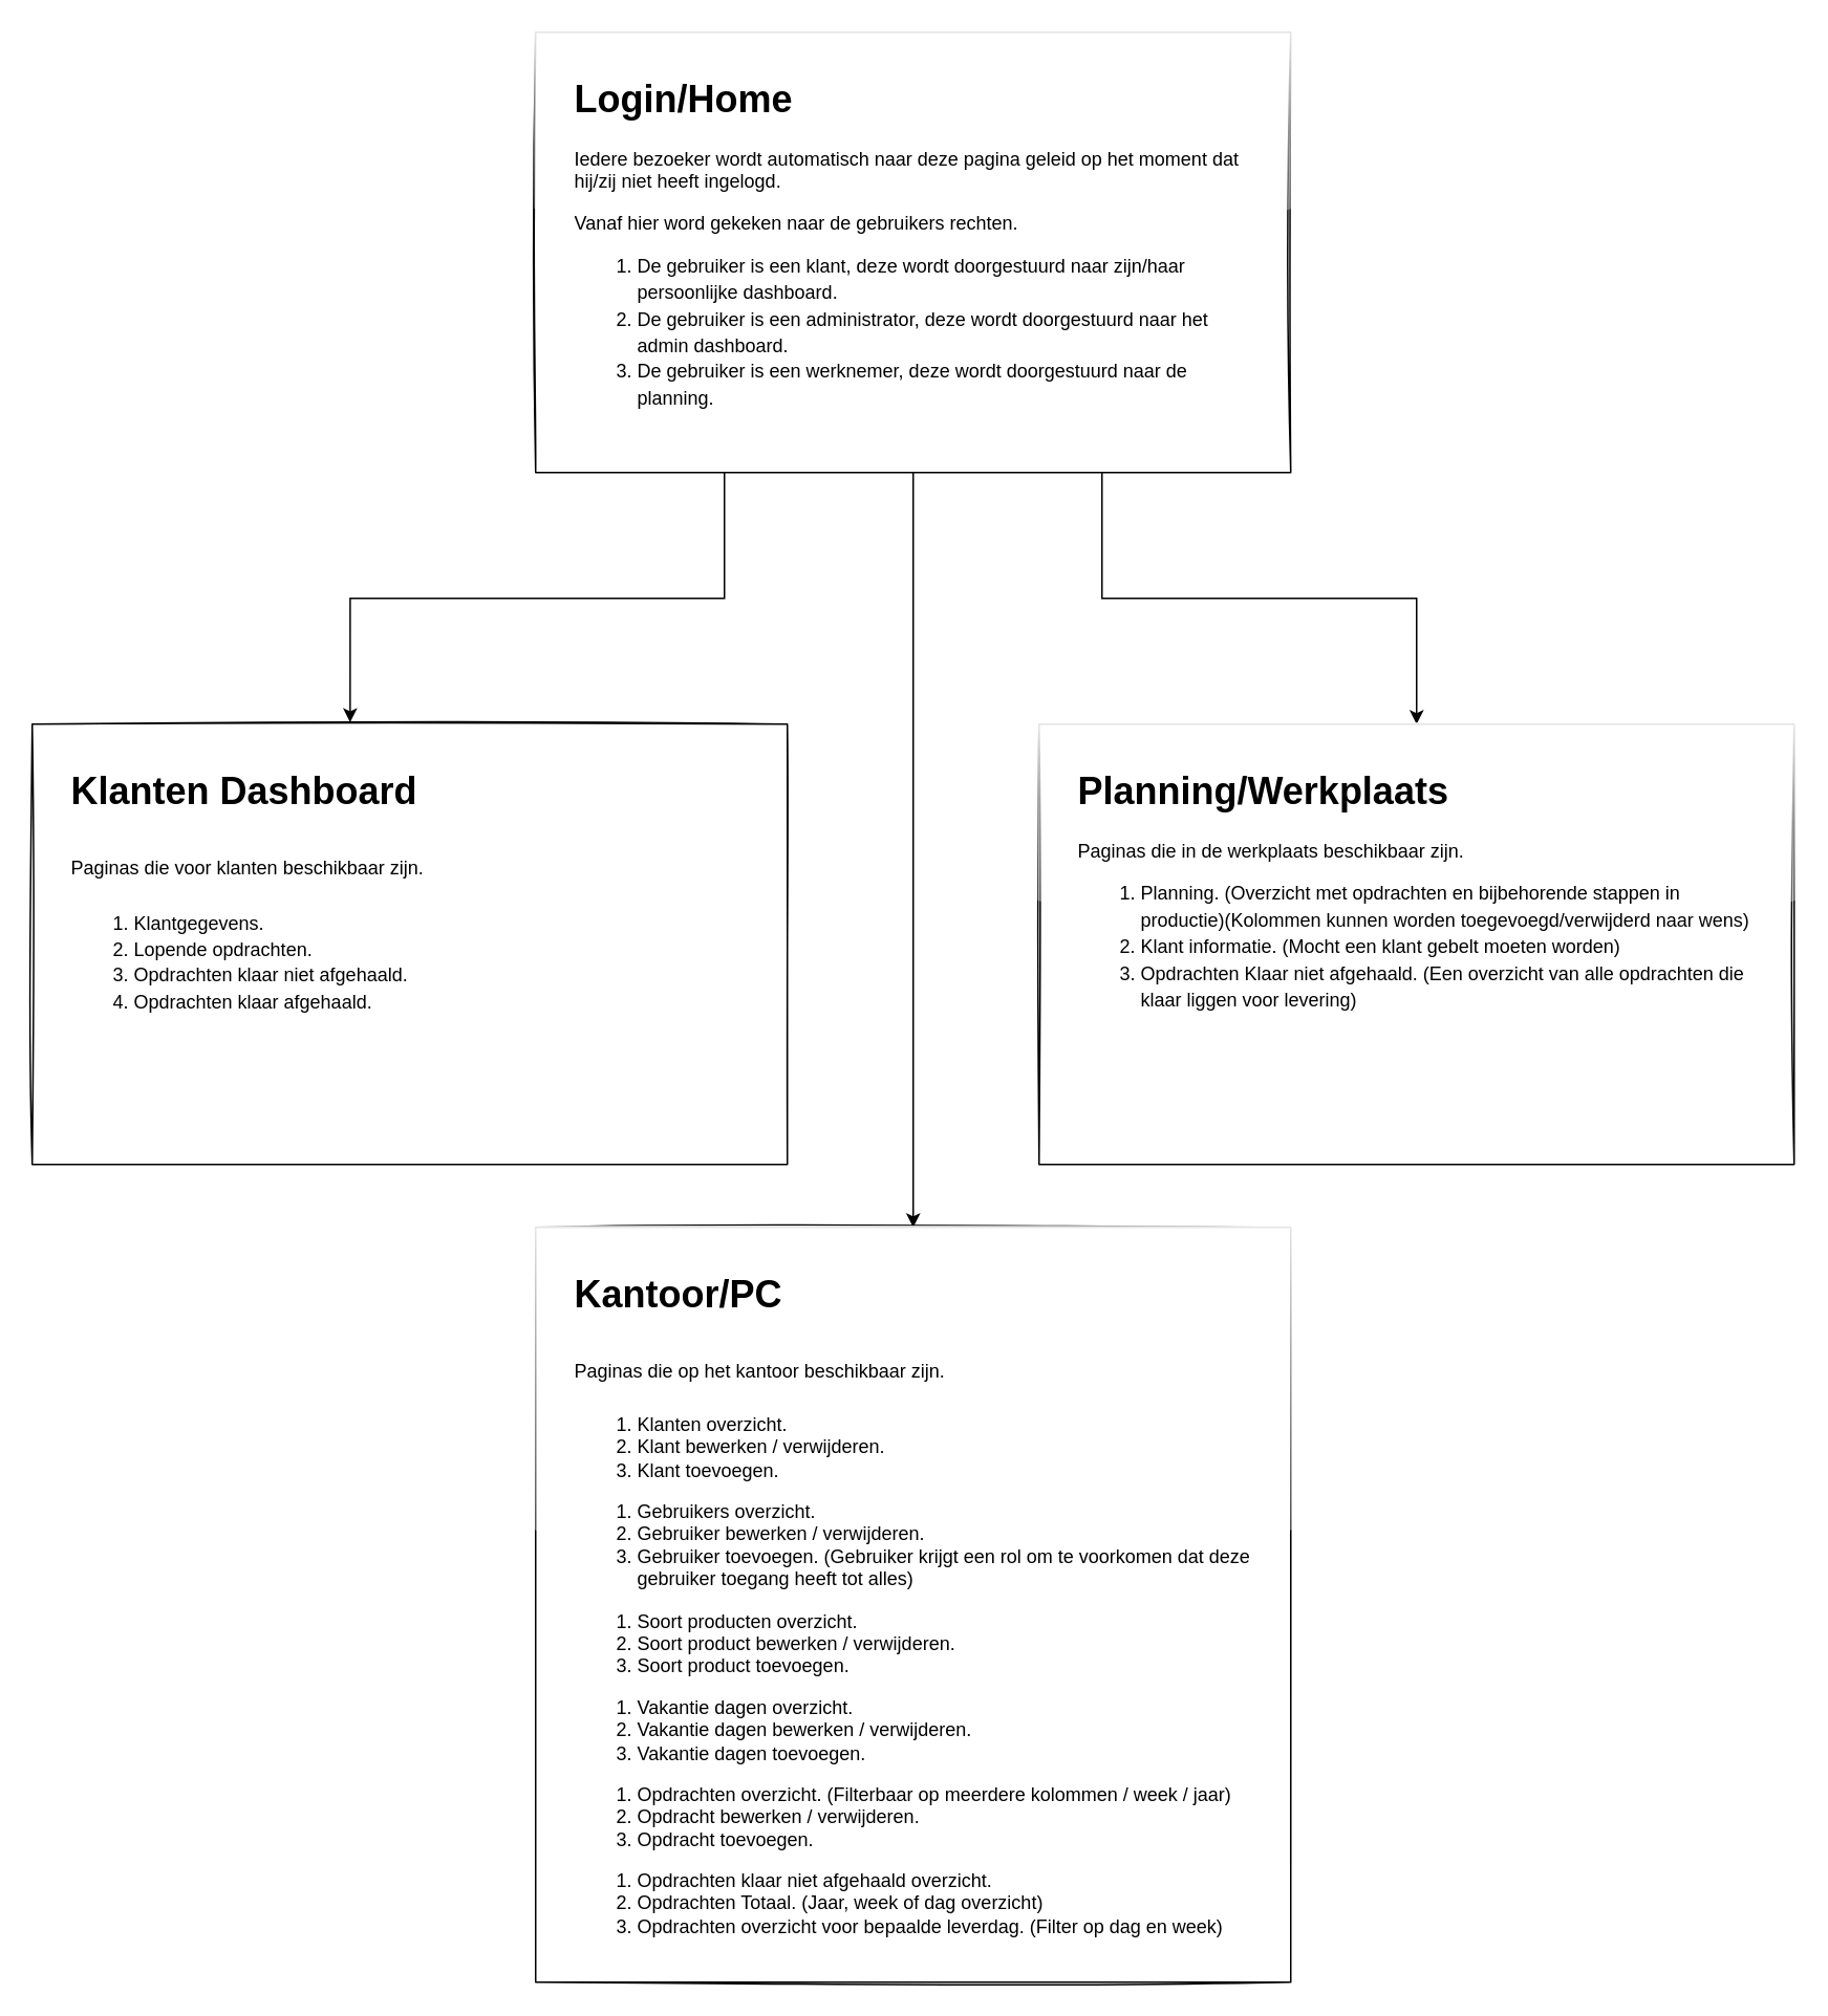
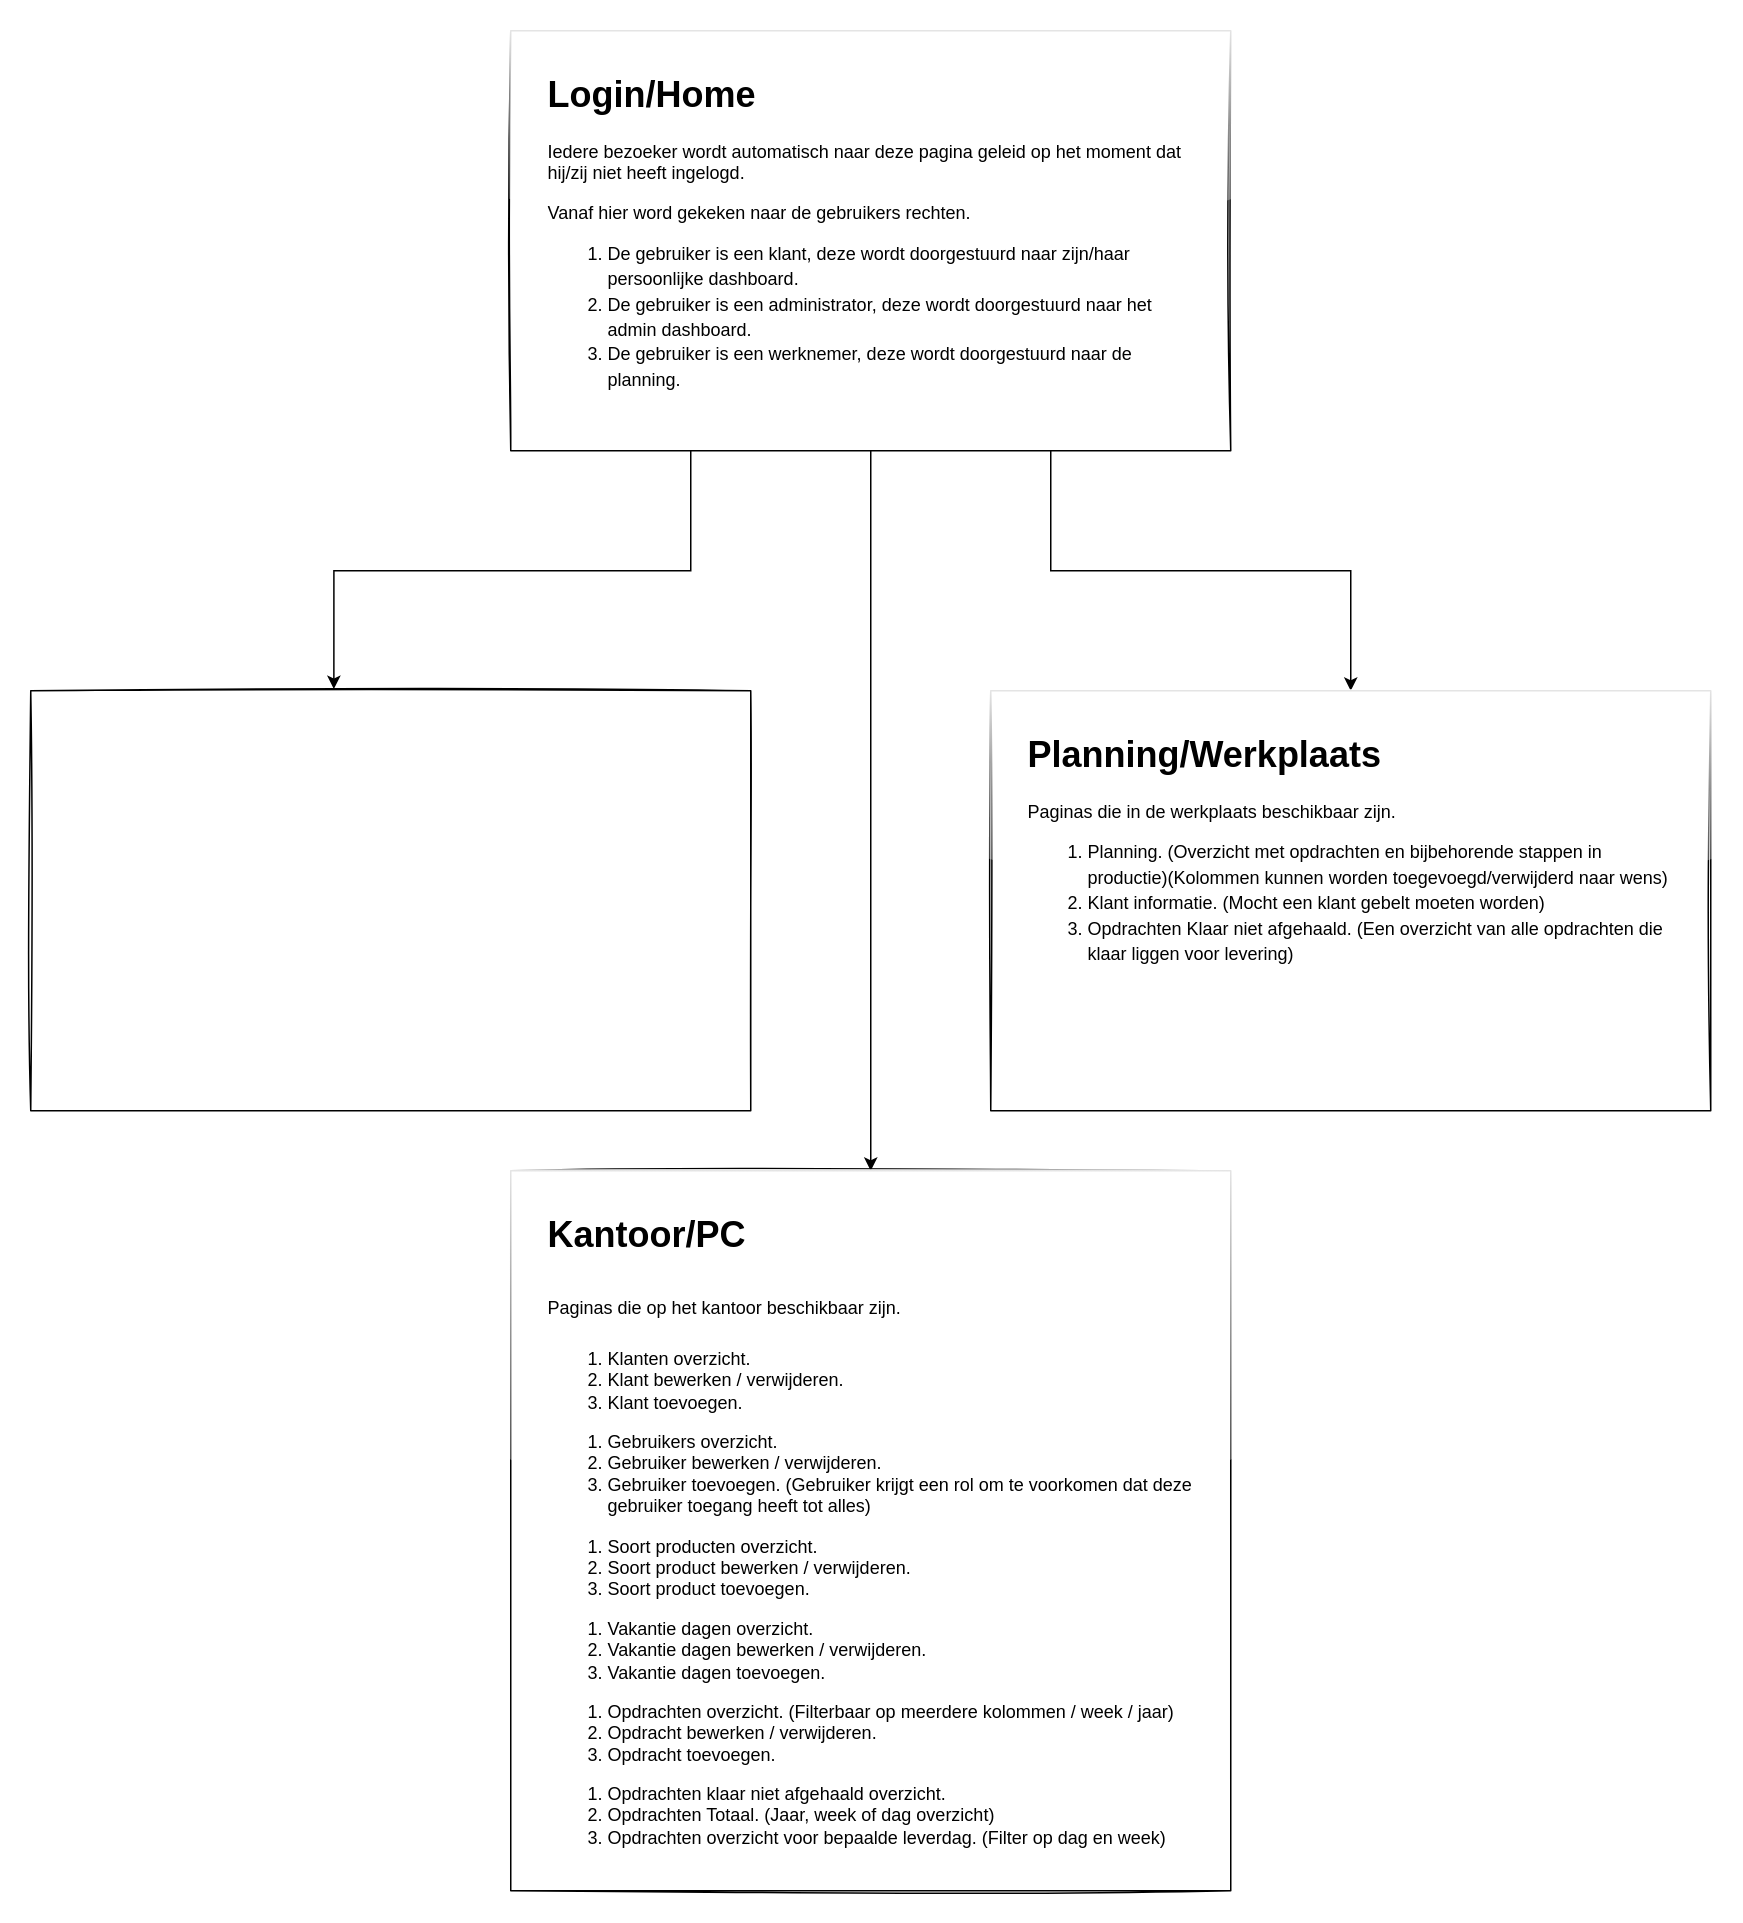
- <mxCell id="10" value="&lt;p style=&quot;line-height: 110%&quot;&gt;&lt;/p&gt;&lt;h1&gt;&lt;span&gt;Klanten Dashboard&lt;/span&gt;&lt;/h1&gt;&lt;h1&gt;&lt;span style=&quot;font-size: 12px ; font-weight: 400&quot;&gt;Paginas die voor klanten beschikbaar zijn.&lt;/span&gt;&lt;/h1&gt;&lt;div&gt;&lt;ol&gt;&lt;li style=&quot;line-height: 140%&quot;&gt;Klantgegevens.&lt;/li&gt;&lt;li style=&quot;line-height: 140%&quot;&gt;Lopende opdrachten.&lt;/li&gt;&lt;li style=&quot;line-height: 140%&quot;&gt;Opdrachten klaar niet afgehaald.&lt;/li&gt;&lt;li style=&quot;line-height: 140%&quot;&gt;Opdrachten klaar afgehaald.&lt;/li&gt;&lt;/ol&gt;&lt;/div&gt;&lt;div&gt;&lt;br&gt;&lt;/div&gt;&lt;p&gt;&lt;/p&gt;&lt;p&gt;&lt;/p&gt;" style="text;html=1;strokeColor=none;fillColor=none;spacing=5;spacingTop=-20;whiteSpace=wrap;overflow=hidden;rounded=0;perimeterSpacing=10;" parent="1" vertex="1"><mxGeometry x="40" y="482.5" width="440" height="235" as="geometry" /></mxCell>
